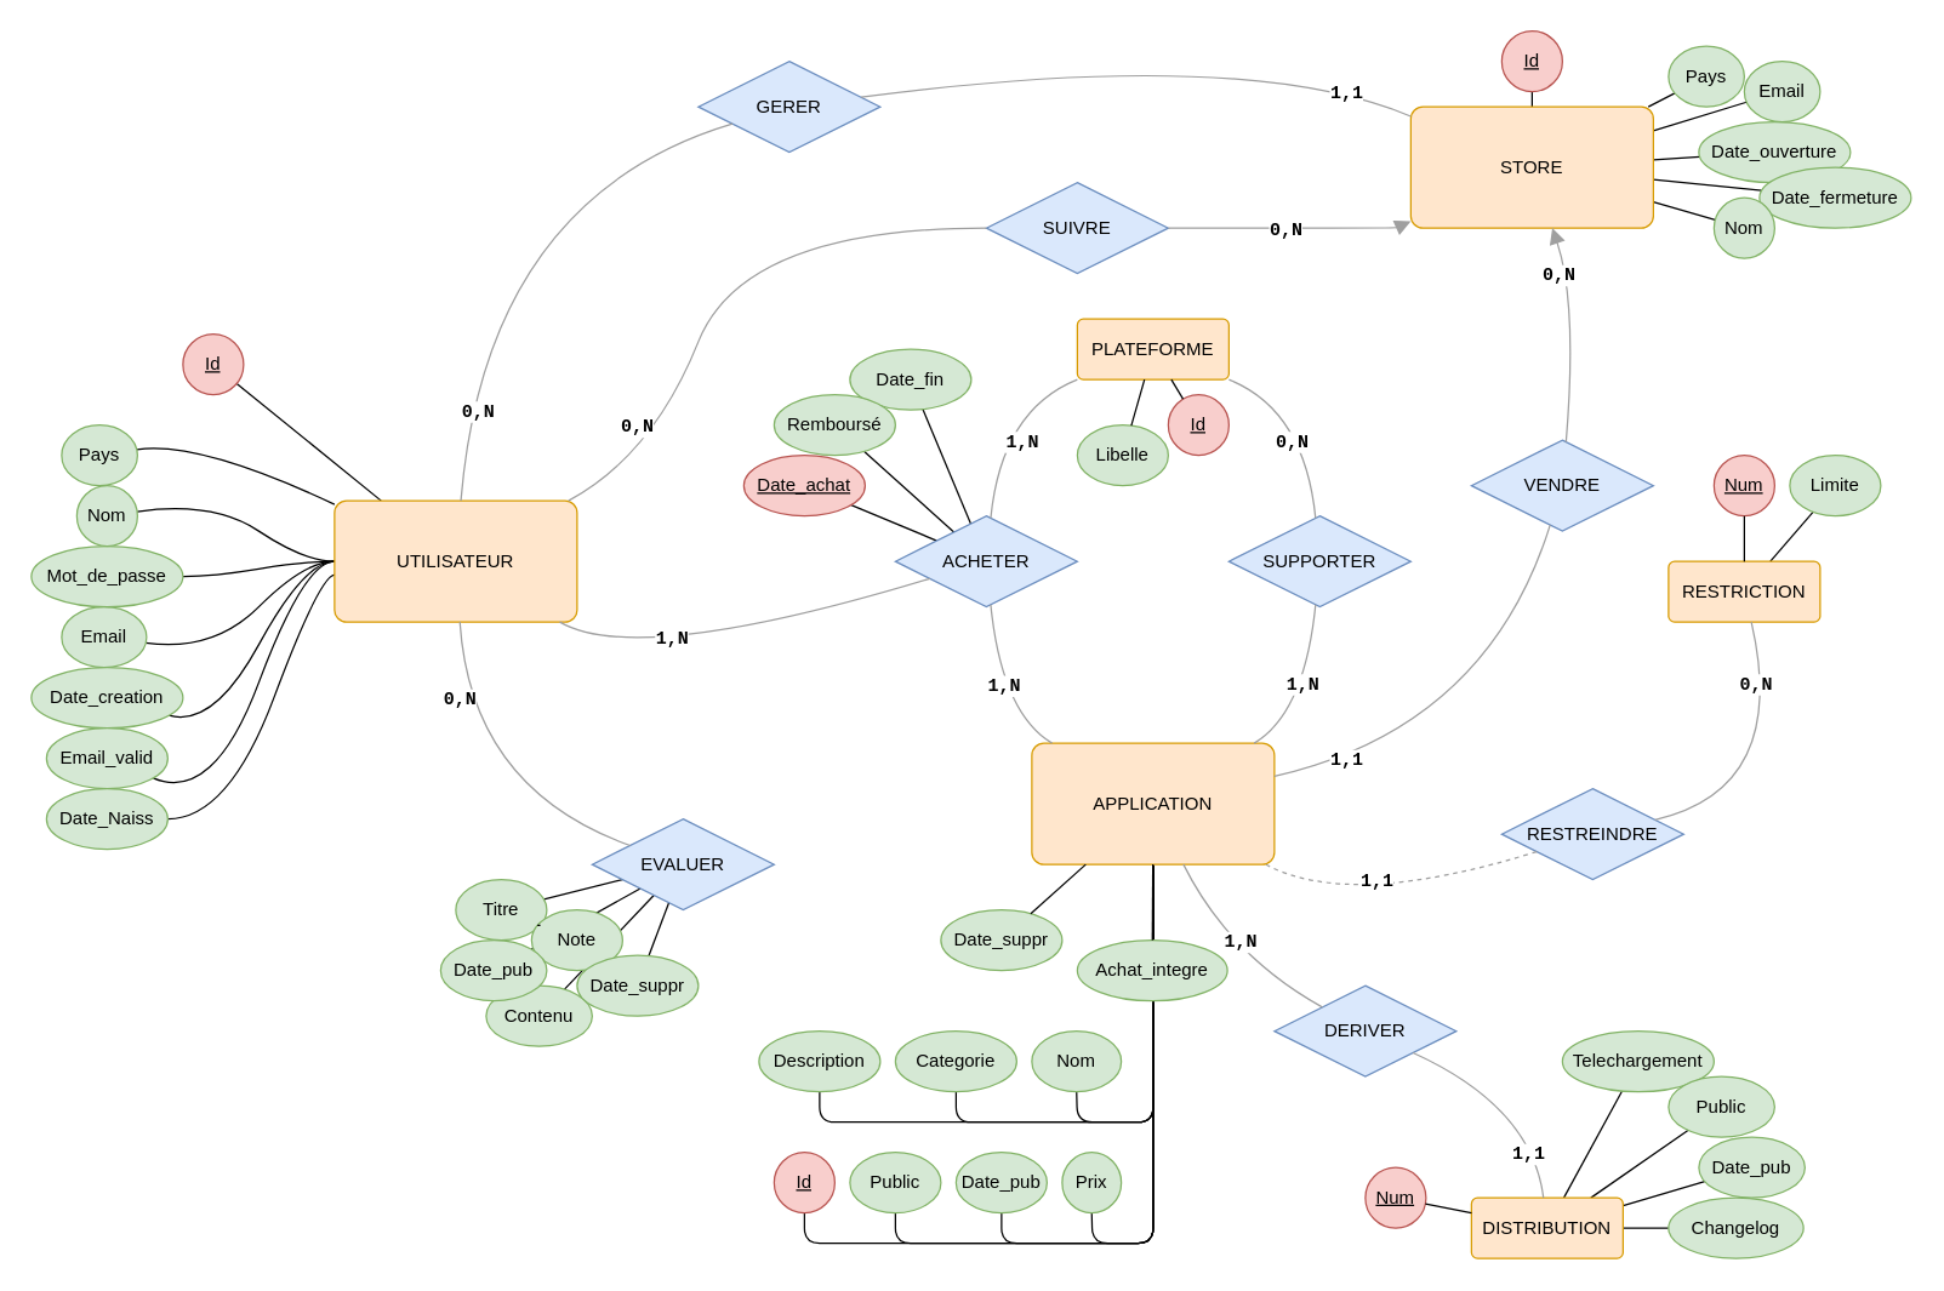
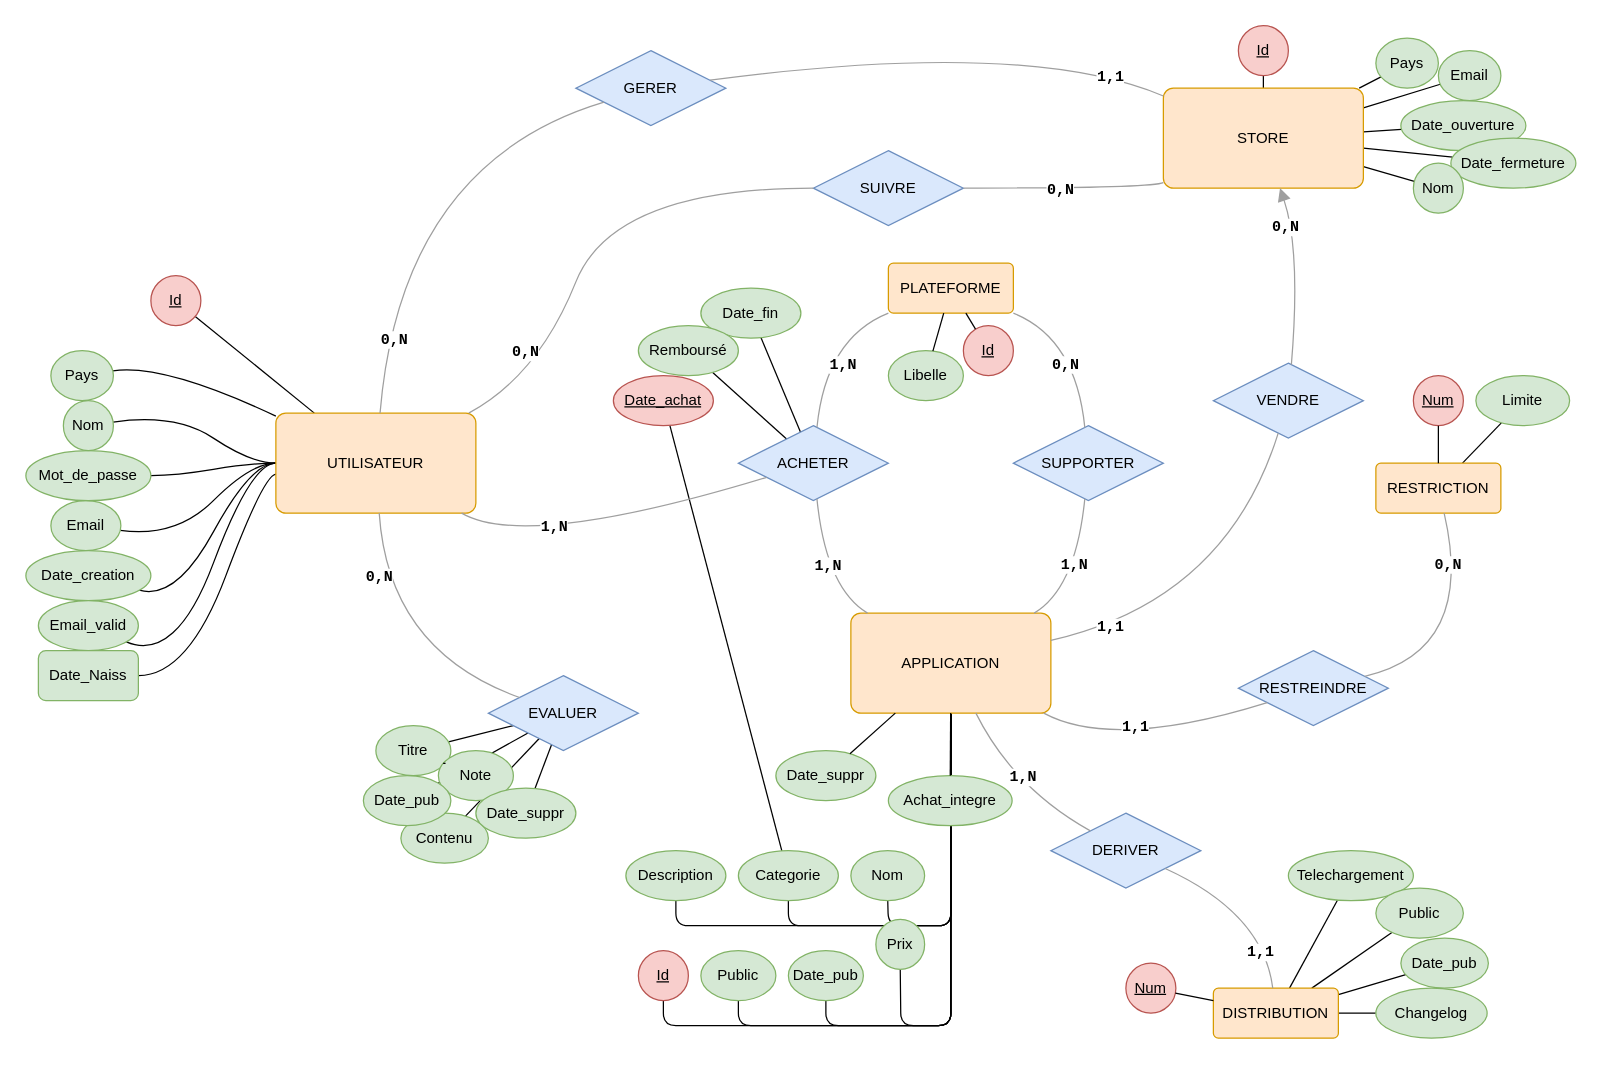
- <mxCell id="55" value="" style="endArrow=block;html=1;rounded=0;fontSize=12;startSize=8;endSize=8;curved=1;strokeColor=light-dark(#9F9F9F,#EDEDED);" parent="1" source="48" target="36" edge="1"><mxGeometry relative="1" as="geometry"><mxPoint x="637" y="88" as="sourcePoint" /><mxPoint x="332" y="360" as="targetPoint" /><Array as="points"><mxPoint x="920" y="150" /></Array></mxGeometry></mxCell>
+ <mxCell id="55" value="" style="endArrow=none;html=1;rounded=0;fontSize=12;startSize=8;endSize=8;curved=1;strokeColor=light-dark(#9F9F9F,#EDEDED);" parent="1" source="48" target="36" edge="1"><mxGeometry relative="1" as="geometry"><mxPoint x="637" y="88" as="sourcePoint" /><mxPoint x="332" y="360" as="targetPoint" /><Array as="points"><mxPoint x="920" y="150" /></Array></mxGeometry></mxCell>
- <mxCell id="101" value="Limite" style="ellipse;whiteSpace=wrap;html=1;align=center;fillColor=#d5e8d4;strokeColor=#82b366;" parent="1" vertex="1"><mxGeometry x="1180" y="300" width="60" height="40" as="geometry" /></mxCell>
+ <mxCell id="101" value="Limite" style="ellipse;whiteSpace=wrap;html=1;align=center;fillColor=#d5e8d4;strokeColor=#82b366;" parent="1" vertex="1"><mxGeometry x="1180" y="300" width="75" height="40" as="geometry" /></mxCell>
- <mxCell id="2" value="" style="endArrow=none;html=1;rounded=0;" parent="1" source="79" target="43" edge="1"><mxGeometry relative="1" as="geometry"><mxPoint x="250" y="280" as="sourcePoint" /><mxPoint x="250" y="320" as="targetPoint" /></mxGeometry></mxCell>
+ <mxCell id="2" value="" style="endArrow=none;html=1;rounded=0;" parent="1" source="79" target="118" edge="1"><mxGeometry relative="1" as="geometry"><mxPoint x="250" y="280" as="sourcePoint" /><mxPoint x="250" y="320" as="targetPoint" /></mxGeometry></mxCell>
- <mxCell id="88" value="Date_Naiss" style="ellipse;whiteSpace=wrap;html=1;align=center;fillColor=#d5e8d4;strokeColor=#82b366;" parent="1" vertex="1"><mxGeometry x="30" y="520" width="80" height="40" as="geometry" /></mxCell>
+ <mxCell id="88" value="Date_Naiss" style="whiteSpace=wrap;html=1;align=center;fillColor=#d5e8d4;strokeColor=#82b366;rounded=1;" parent="1" vertex="1"><mxGeometry x="30" y="520" width="80" height="40" as="geometry" /></mxCell>
- <mxCell id="110" value="" style="endArrow=none;html=1;rounded=0;fontSize=12;startSize=8;endSize=8;curved=1;strokeColor=light-dark(#9F9F9F,#EDEDED);dashed=1;" parent="1" source="45" target="38" edge="1"><mxGeometry relative="1" as="geometry"><mxPoint x="952" y="634" as="sourcePoint" /><mxPoint x="860" y="540" as="targetPoint" /><Array as="points"><mxPoint x="890" y="600" /></Array></mxGeometry></mxCell>
+ <mxCell id="110" value="" style="endArrow=none;html=1;rounded=0;fontSize=12;startSize=8;endSize=8;curved=1;strokeColor=light-dark(#9F9F9F,#EDEDED);" parent="1" source="45" target="38" edge="1"><mxGeometry relative="1" as="geometry"><mxPoint x="952" y="634" as="sourcePoint" /><mxPoint x="860" y="540" as="targetPoint" /><Array as="points"><mxPoint x="890" y="600" /></Array></mxGeometry></mxCell>
- <mxCell id="96" value="Prix" style="ellipse;whiteSpace=wrap;html=1;align=center;fillColor=#d5e8d4;strokeColor=#82b366;" parent="1" vertex="1"><mxGeometry x="700" y="760" width="39" height="40" as="geometry" /></mxCell>
+ <mxCell id="96" value="Prix" style="ellipse;whiteSpace=wrap;html=1;align=center;fillColor=#d5e8d4;strokeColor=#82b366;" parent="1" vertex="1"><mxGeometry x="700" y="735" width="39" height="40" as="geometry" /></mxCell>
